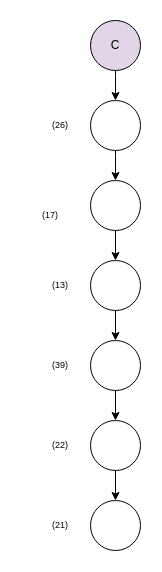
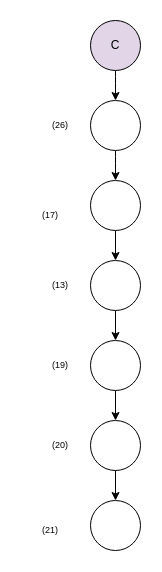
- <mxCell id="16" value="(39)" style="text;html=1;strokeColor=none;fillColor=none;align=center;verticalAlign=middle;whiteSpace=wrap;rounded=0;fontSize=9;" parent="1" vertex="1"><mxGeometry x="30" y="350" width="60" height="30" as="geometry" /></mxCell>
+ <mxCell id="16" value="(19)" style="text;html=1;strokeColor=none;fillColor=none;align=center;verticalAlign=middle;whiteSpace=wrap;rounded=0;fontSize=9;" parent="1" vertex="1"><mxGeometry x="30" y="350" width="60" height="30" as="geometry" /></mxCell>
- <mxCell id="17" value="(22)" style="text;html=1;strokeColor=none;fillColor=none;align=center;verticalAlign=middle;whiteSpace=wrap;rounded=0;fontSize=9;" parent="1" vertex="1"><mxGeometry x="30" y="430" width="60" height="30" as="geometry" /></mxCell>
+ <mxCell id="17" value="(20)" style="text;html=1;strokeColor=none;fillColor=none;align=center;verticalAlign=middle;whiteSpace=wrap;rounded=0;fontSize=9;" parent="1" vertex="1"><mxGeometry x="30" y="430" width="60" height="30" as="geometry" /></mxCell>
- <mxCell id="20" value="(21)" style="text;html=1;strokeColor=none;fillColor=none;align=center;verticalAlign=middle;whiteSpace=wrap;rounded=0;fontSize=9;" vertex="1" parent="1"><mxGeometry x="30" y="510" width="60" height="30" as="geometry" /></mxCell>
+ <mxCell id="20" value="(21)" style="text;html=1;strokeColor=none;fillColor=none;align=center;verticalAlign=middle;whiteSpace=wrap;rounded=0;fontSize=9;" vertex="1" parent="1"><mxGeometry x="20" y="515" width="60" height="30" as="geometry" /></mxCell>
